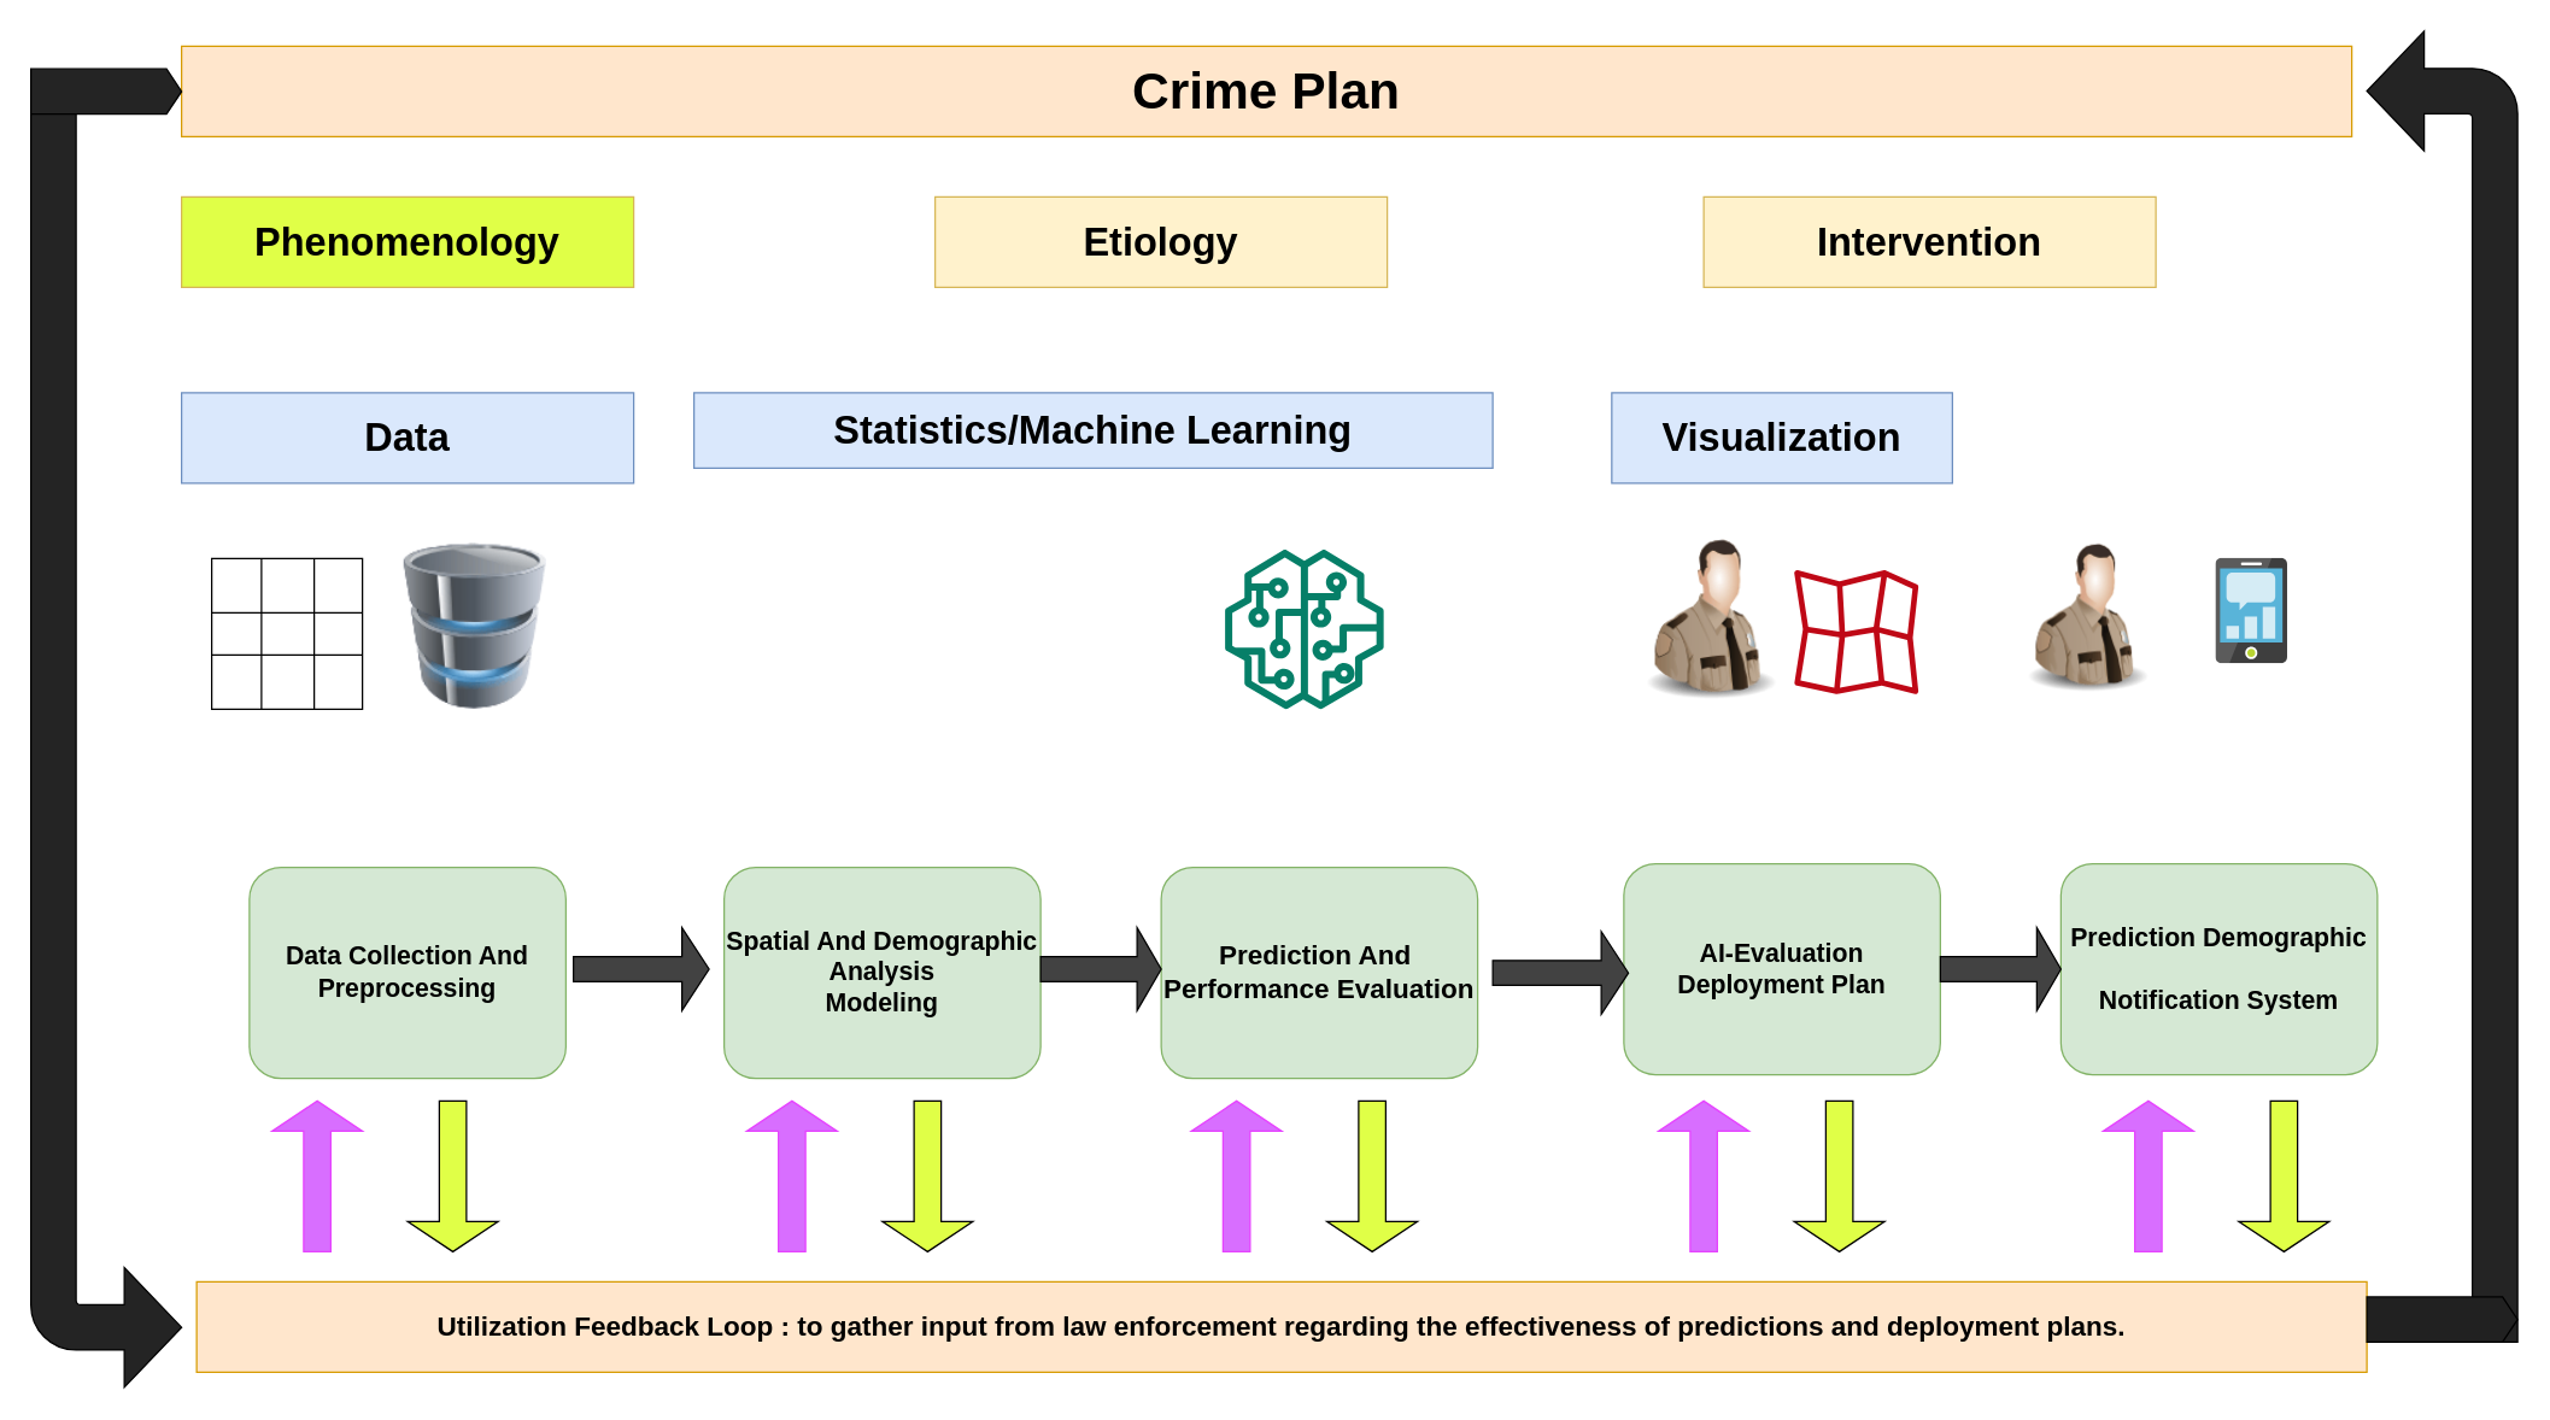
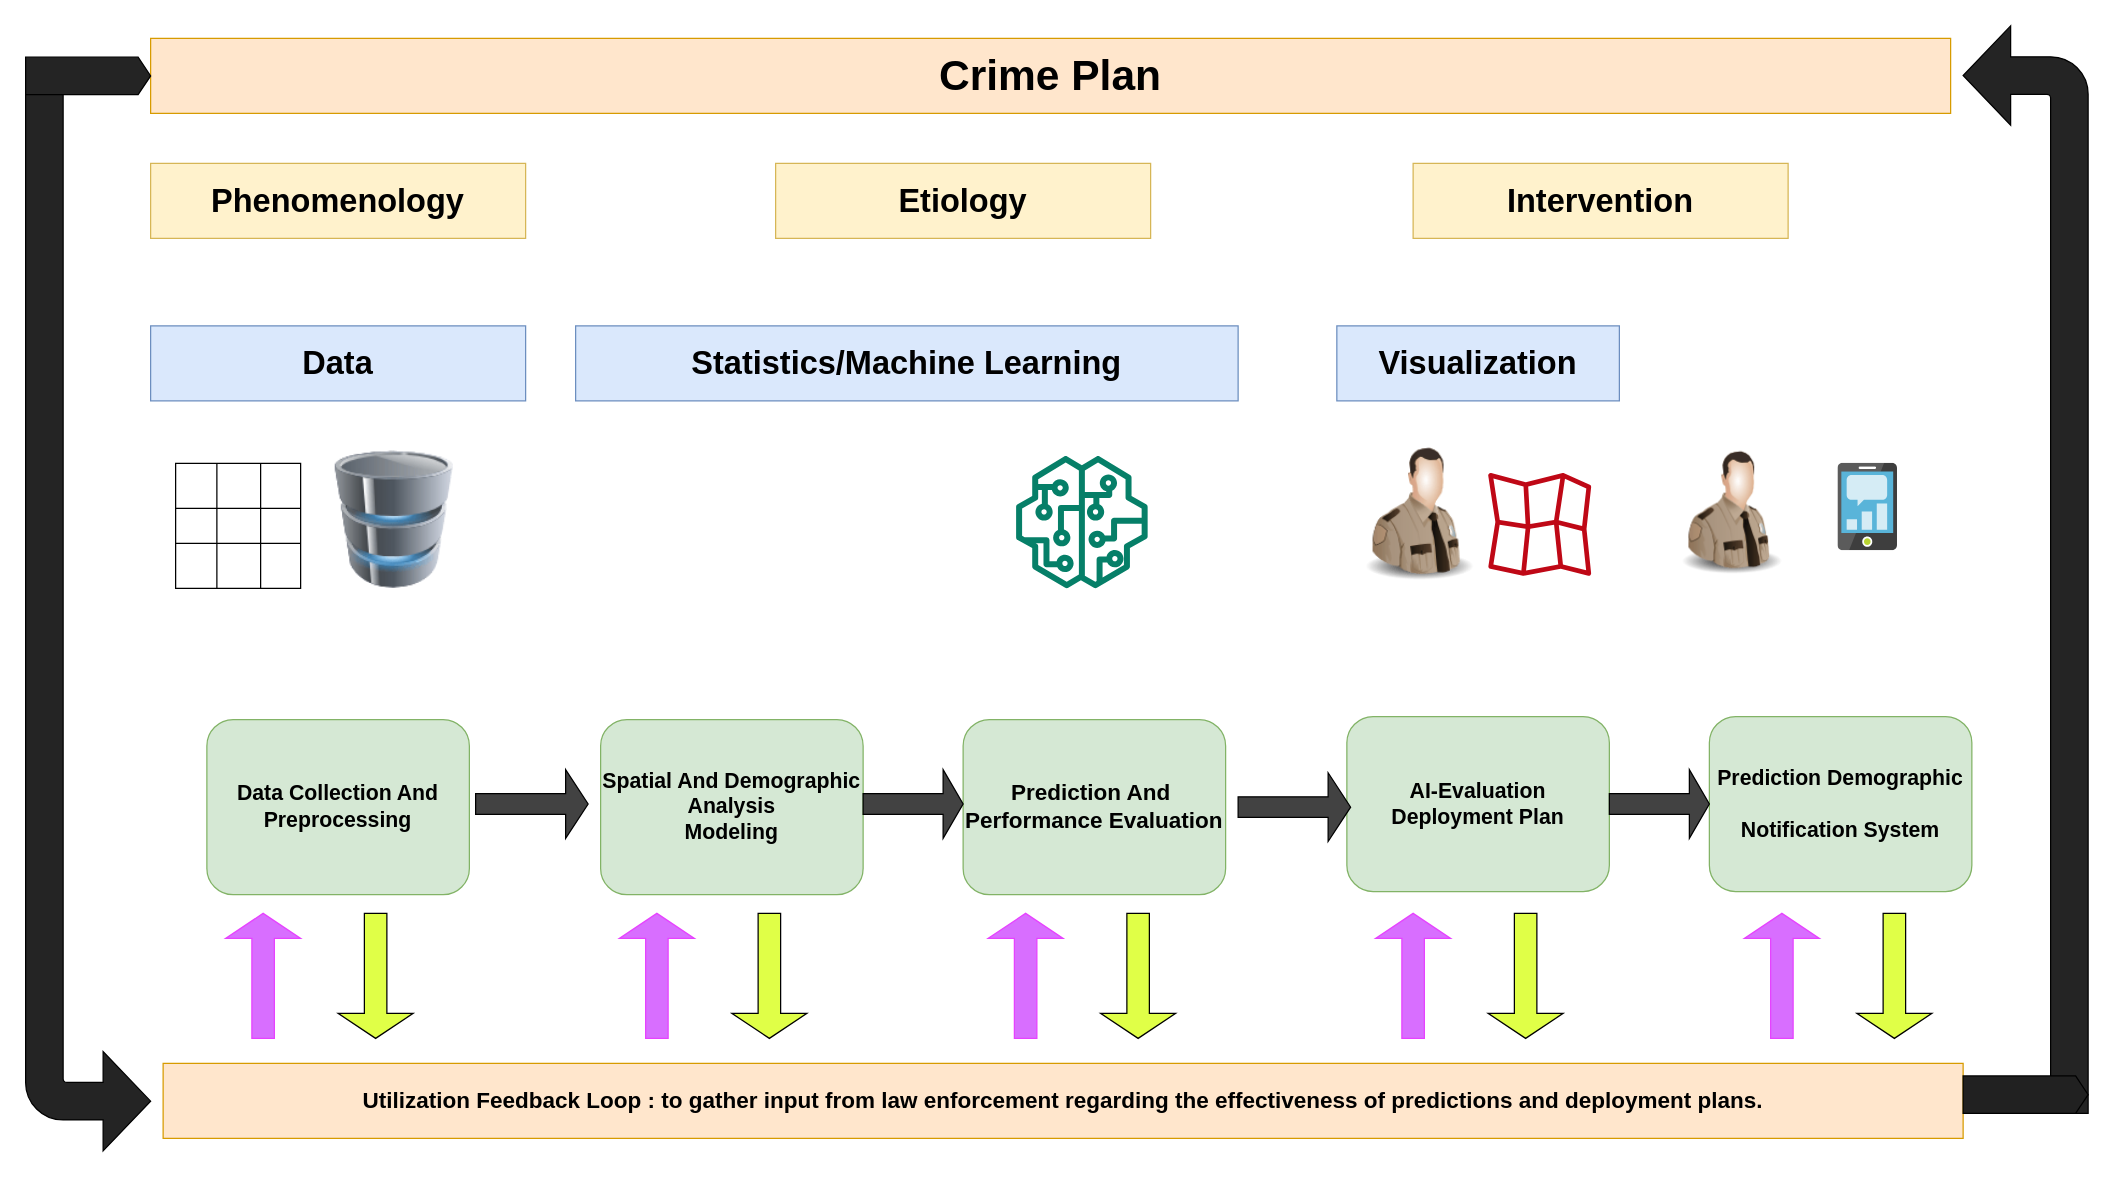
- <mxCell id="3" value="&lt;b&gt;&lt;font style=&quot;font-size: 26px;&quot;&gt;Phenomenology&lt;/font&gt;&lt;/b&gt;" style="rounded=0;whiteSpace=wrap;html=1;fillColor=#e0ff47;strokeColor=#d6b656;" vertex="1" parent="1"><mxGeometry x="120" y="130" width="300" height="60" as="geometry" /></mxCell>
+ <mxCell id="3" value="&lt;b&gt;&lt;font style=&quot;font-size: 26px;&quot;&gt;Phenomenology&lt;/font&gt;&lt;/b&gt;" style="rounded=0;whiteSpace=wrap;html=1;fillColor=#fff2cc;strokeColor=#d6b656;" vertex="1" parent="1"><mxGeometry x="120" y="130" width="300" height="60" as="geometry" /></mxCell>
- <mxCell id="7" value="&lt;b&gt;&lt;font style=&quot;font-size: 26px;&quot;&gt;Statistics/Machine Learning&lt;/font&gt;&lt;/b&gt;" style="rounded=0;whiteSpace=wrap;html=1;fillColor=#dae8fc;strokeColor=#6c8ebf;" vertex="1" parent="1"><mxGeometry x="460" y="260" width="530" height="50" as="geometry" /></mxCell>
+ <mxCell id="7" value="&lt;b&gt;&lt;font style=&quot;font-size: 26px;&quot;&gt;Statistics/Machine Learning&lt;/font&gt;&lt;/b&gt;" style="rounded=0;whiteSpace=wrap;html=1;fillColor=#dae8fc;strokeColor=#6c8ebf;" vertex="1" parent="1"><mxGeometry x="460" y="260" width="530" height="60" as="geometry" /></mxCell>
